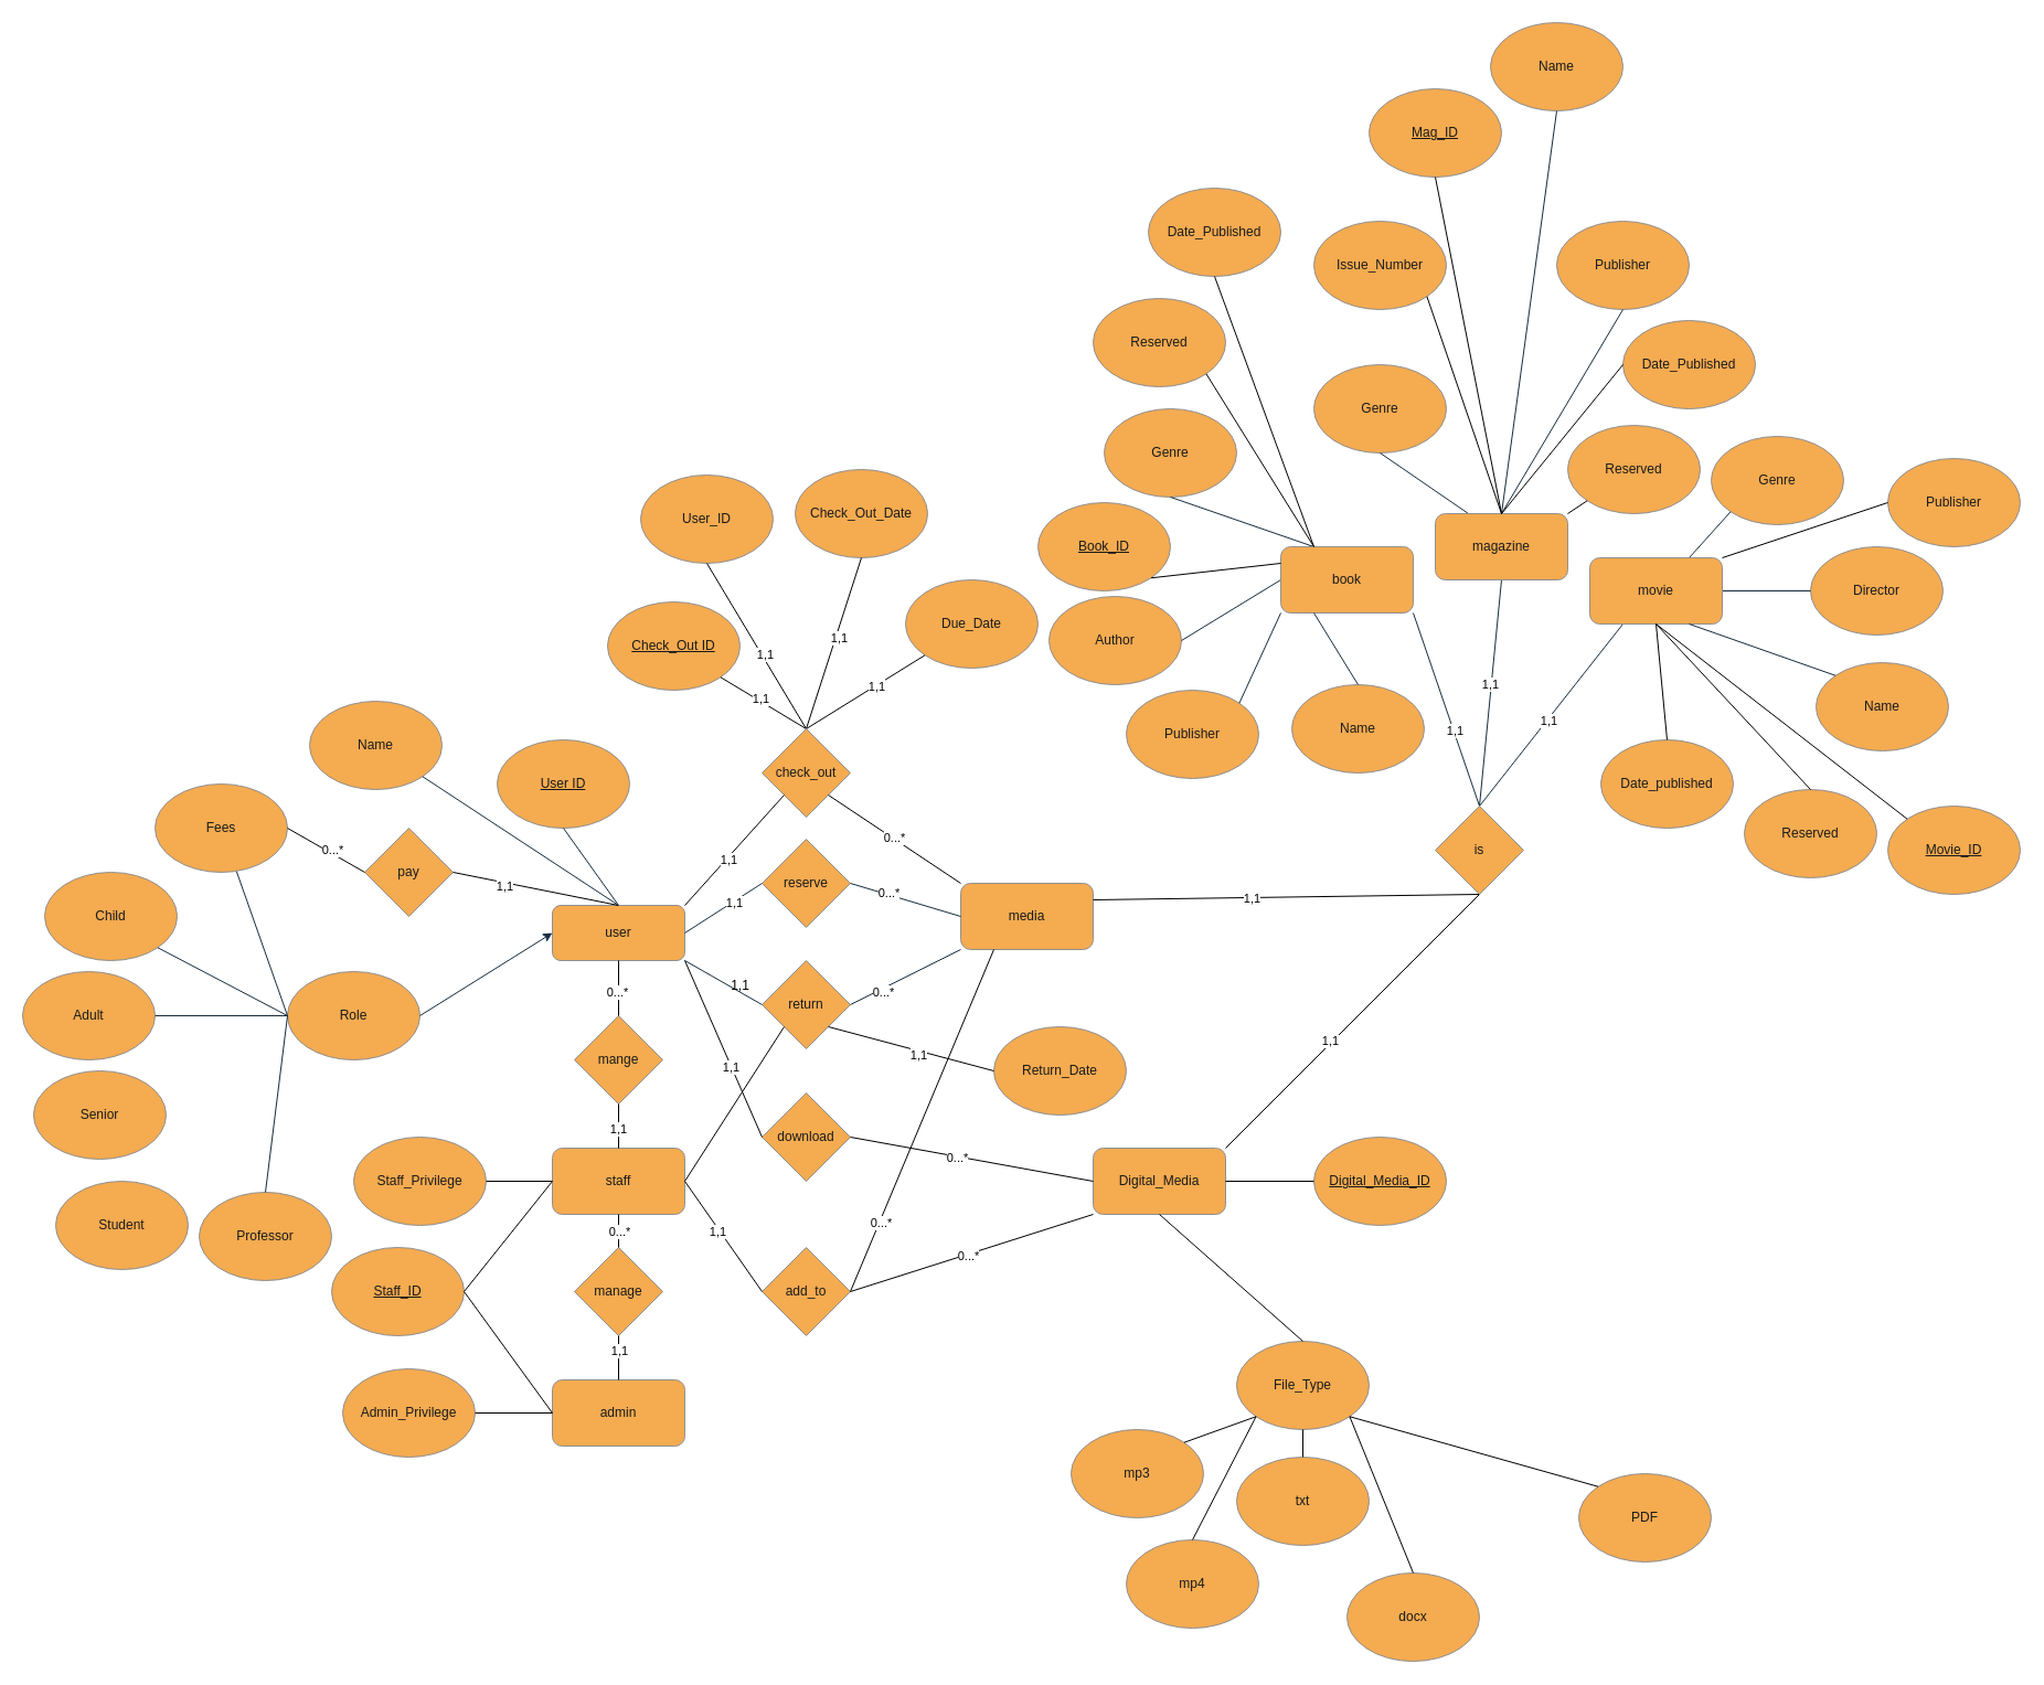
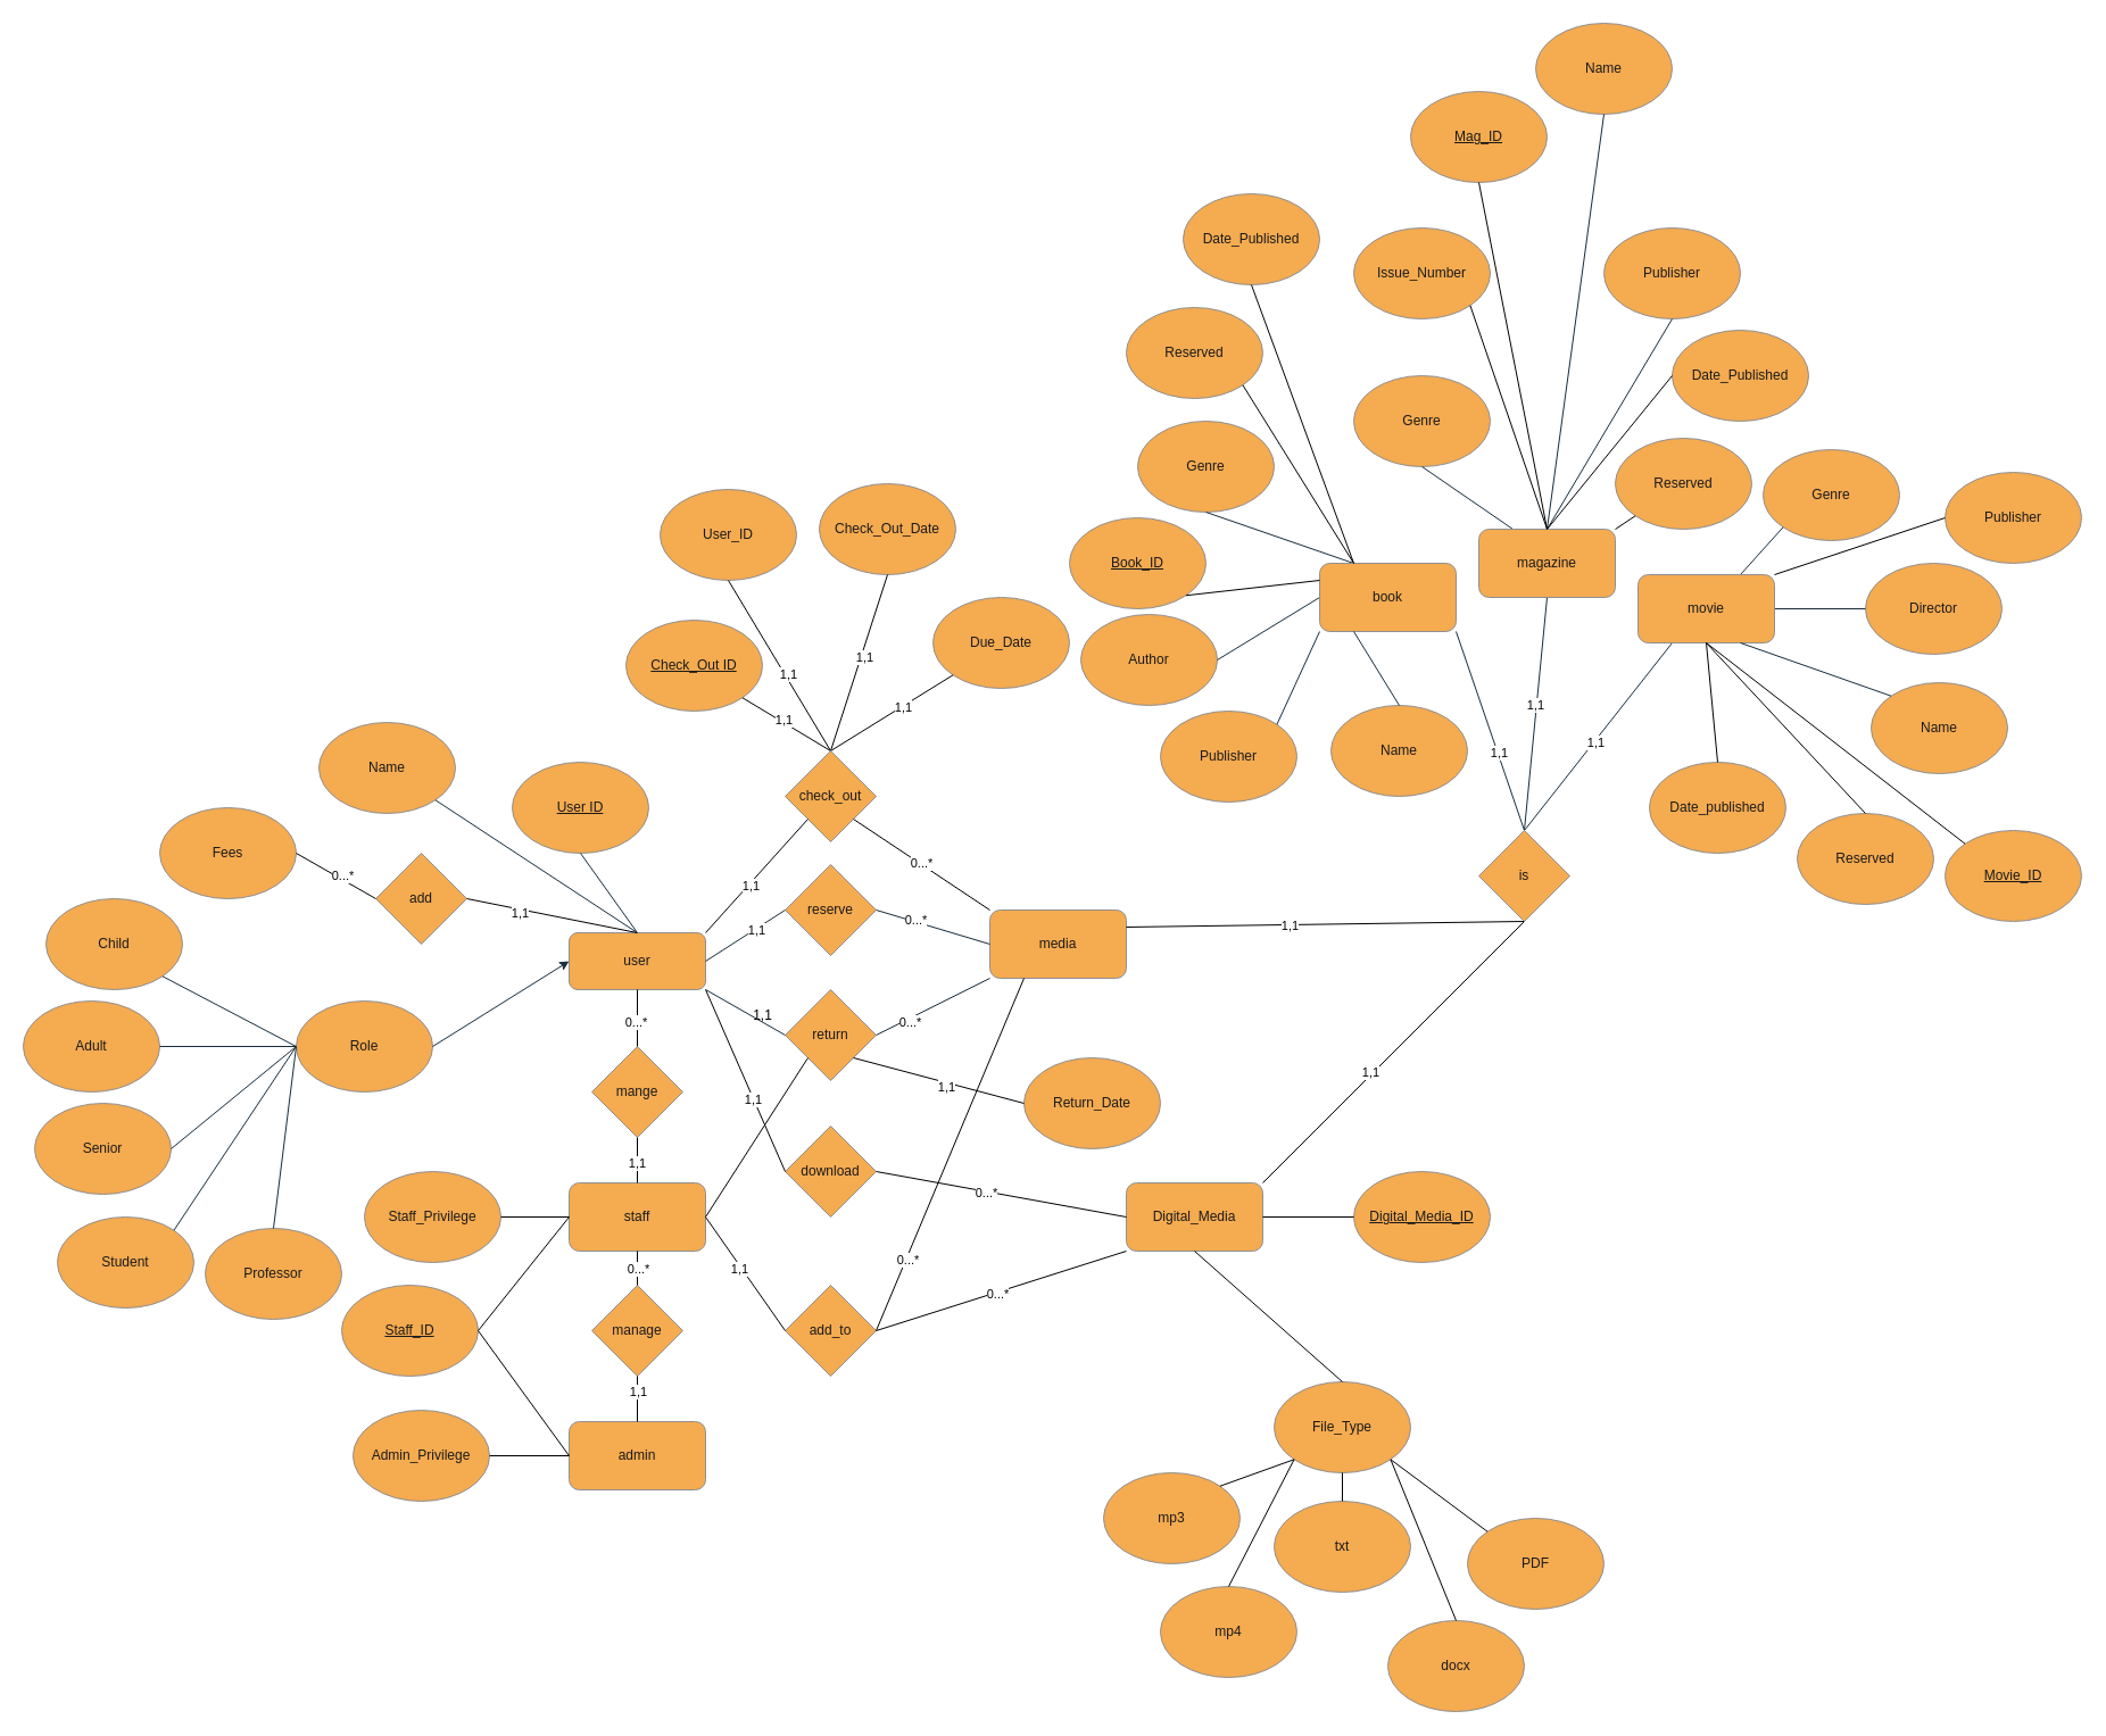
- <mxCell id="53" value="pay" style="rhombus;whiteSpace=wrap;html=1;labelBackgroundColor=none;fillColor=#F5AB50;strokeColor=#909090;fontColor=#1A1A1A;" parent="1" vertex="1"><mxGeometry x="330" y="750" width="80" height="80" as="geometry" /></mxCell>
+ <mxCell id="53" value="add" style="rhombus;whiteSpace=wrap;html=1;labelBackgroundColor=none;fillColor=#F5AB50;strokeColor=#909090;fontColor=#1A1A1A;" parent="1" vertex="1"><mxGeometry x="330" y="750" width="80" height="80" as="geometry" /></mxCell>
- <mxCell id="36" value="" style="endArrow=none;html=1;rounded=0;exitX=0;exitY=0.5;exitDx=0;exitDy=0;labelBackgroundColor=none;strokeColor=#182E3E;fontColor=default;" parent="1" source="27" target="70" edge="1"><mxGeometry width="50" height="50" relative="1" as="geometry"><mxPoint x="360" y="940" as="sourcePoint" /><mxPoint x="410" y="890" as="targetPoint" /></mxGeometry></mxCell>
+ <mxCell id="36" value="" style="endArrow=none;html=1;rounded=0;entryX=1;entryY=0.5;entryDx=0;entryDy=0;exitX=0;exitY=0.5;exitDx=0;exitDy=0;labelBackgroundColor=none;strokeColor=#182E3E;fontColor=default;" parent="1" source="27" target="29" edge="1"><mxGeometry width="50" height="50" relative="1" as="geometry"><mxPoint x="360" y="940" as="sourcePoint" /><mxPoint x="410" y="890" as="targetPoint" /></mxGeometry></mxCell>
+ <mxCell id="37" value="" style="endArrow=none;html=1;rounded=0;entryX=1;entryY=0;entryDx=0;entryDy=0;exitX=0;exitY=0.5;exitDx=0;exitDy=0;labelBackgroundColor=none;strokeColor=#182E3E;fontColor=default;" parent="1" source="27" target="32" edge="1"><mxGeometry width="50" height="50" relative="1" as="geometry"><mxPoint x="360" y="940" as="sourcePoint" /><mxPoint x="410" y="890" as="targetPoint" /></mxGeometry></mxCell>
- <mxCell id="109" value="PDF" style="ellipse;whiteSpace=wrap;html=1;labelBackgroundColor=none;fillColor=#F5AB50;strokeColor=#909090;fontColor=#1A1A1A;" vertex="1" parent="1"><mxGeometry x="1430" y="1335" width="120" height="80" as="geometry" /></mxCell>
+ <mxCell id="109" value="PDF" style="ellipse;whiteSpace=wrap;html=1;labelBackgroundColor=none;fillColor=#F5AB50;strokeColor=#909090;fontColor=#1A1A1A;" vertex="1" parent="1"><mxGeometry x="1290" y="1335" width="120" height="80" as="geometry" /></mxCell>
